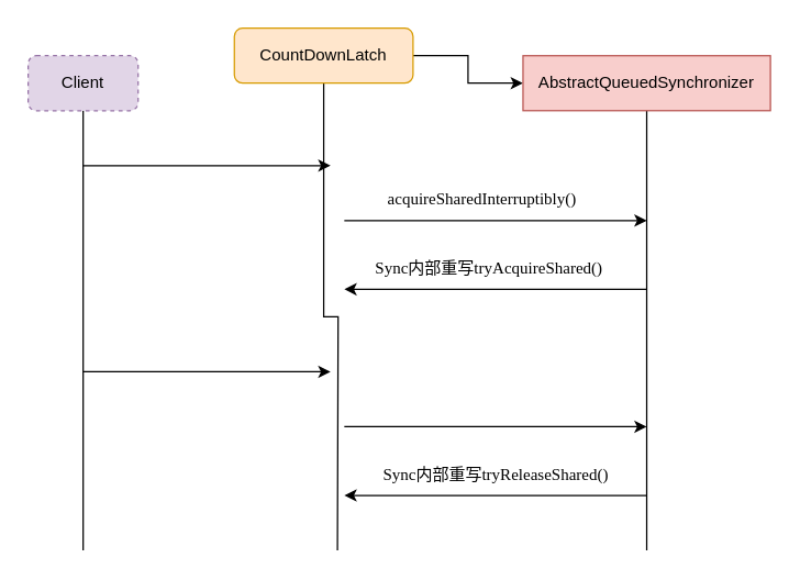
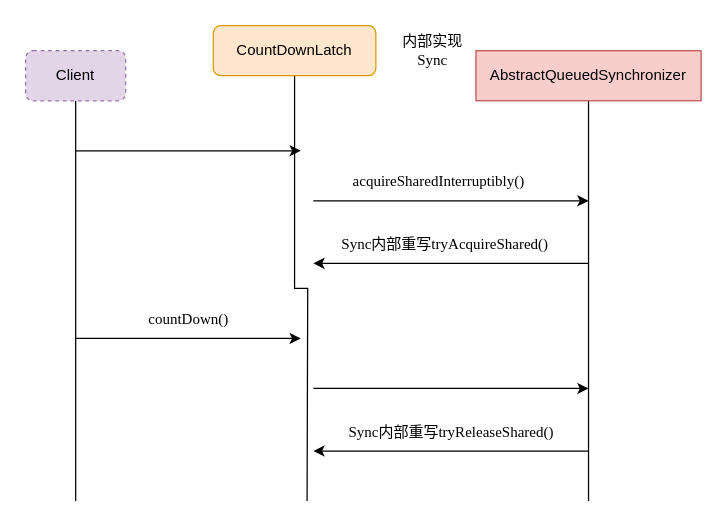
+ <mxCell id="9" value="&lt;font face=&quot;Comic Sans MS&quot;&gt;内部实现&lt;br&gt;Sync&lt;/font&gt;" style="text;html=1;align=center;verticalAlign=middle;resizable=0;points=[];autosize=1;strokeColor=none;fillColor=none;" vertex="1" parent="1"><mxGeometry x="310" y="20" width="70" height="40" as="geometry" /></mxCell>
- <mxCell id="5" style="edgeStyle=orthogonalEdgeStyle;rounded=0;orthogonalLoop=1;jettySize=auto;html=1;exitX=1;exitY=0.5;exitDx=0;exitDy=0;entryX=0;entryY=0.5;entryDx=0;entryDy=0;" edge="1" parent="1" source="6" target="8"><mxGeometry relative="1" as="geometry" /></mxCell>
+ <mxCell id="16" value="&lt;font face=&quot;Comic Sans MS&quot;&gt;countDown()&lt;/font&gt;" style="text;html=1;align=center;verticalAlign=middle;resizable=0;points=[];autosize=1;strokeColor=none;fillColor=none;" vertex="1" parent="1"><mxGeometry x="105" y="240" width="90" height="30" as="geometry" /></mxCell>
